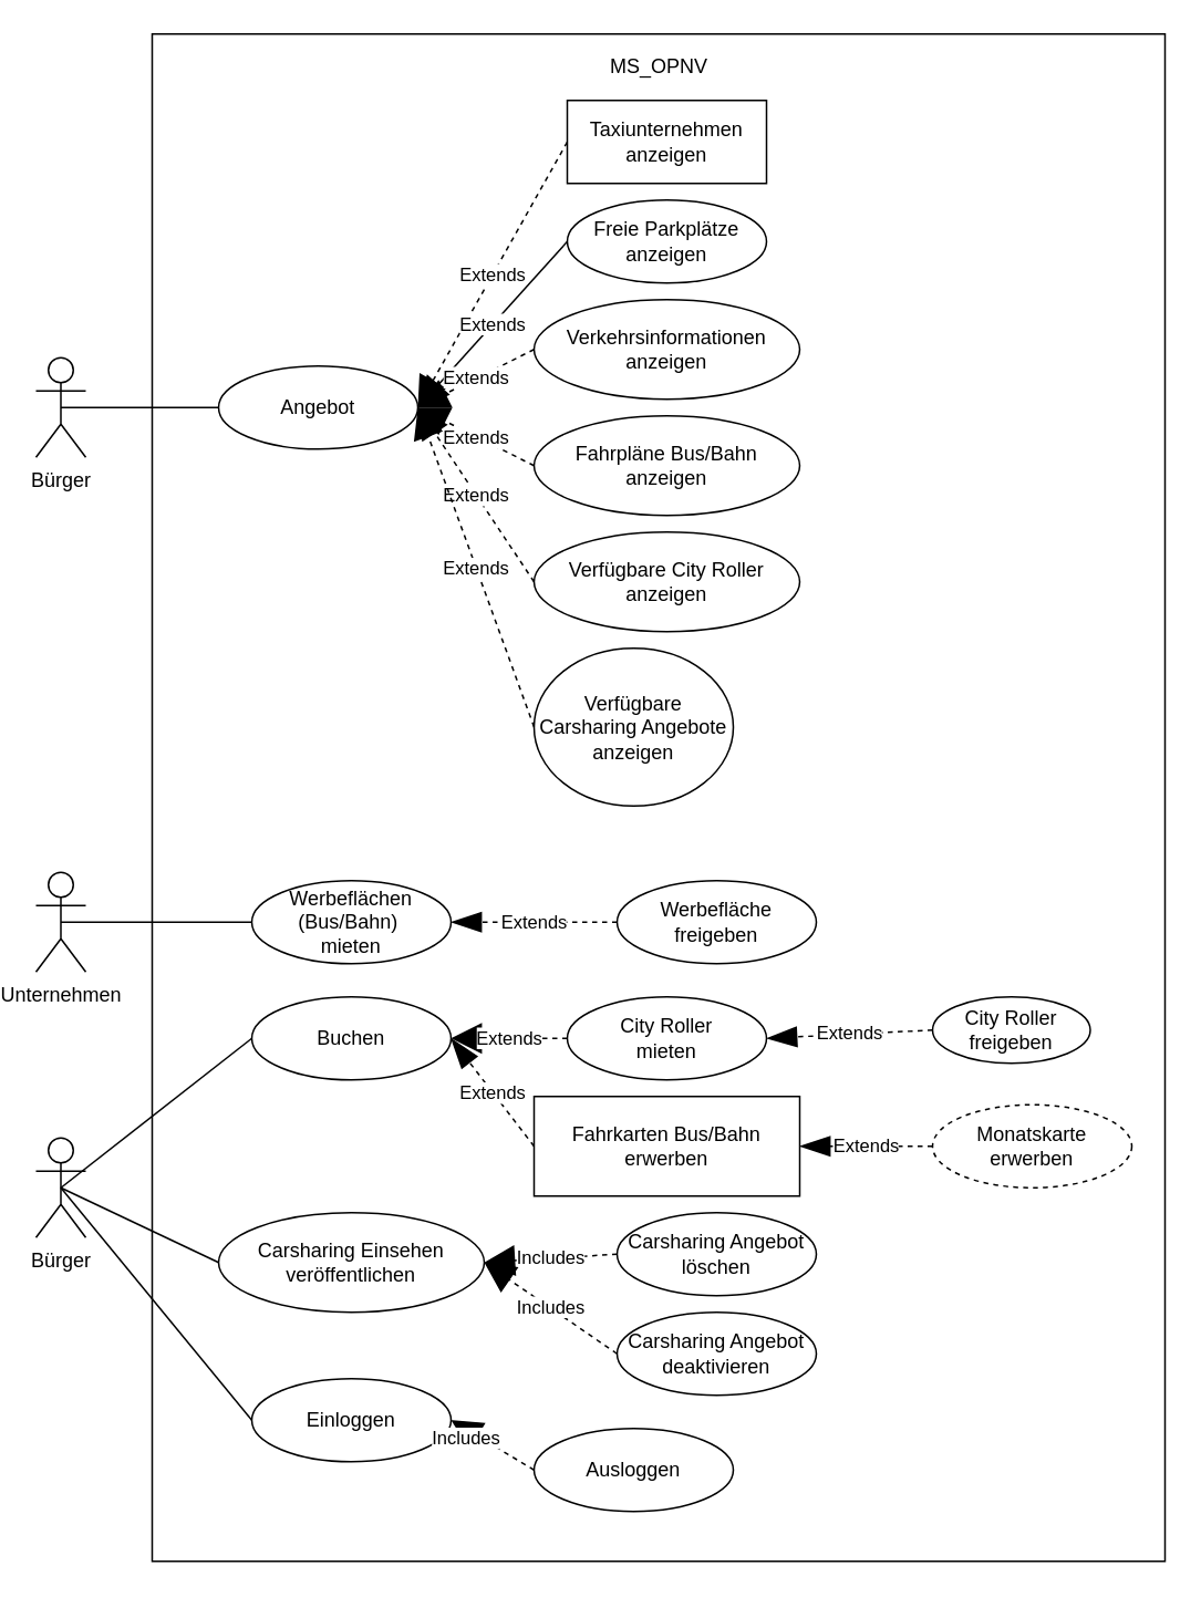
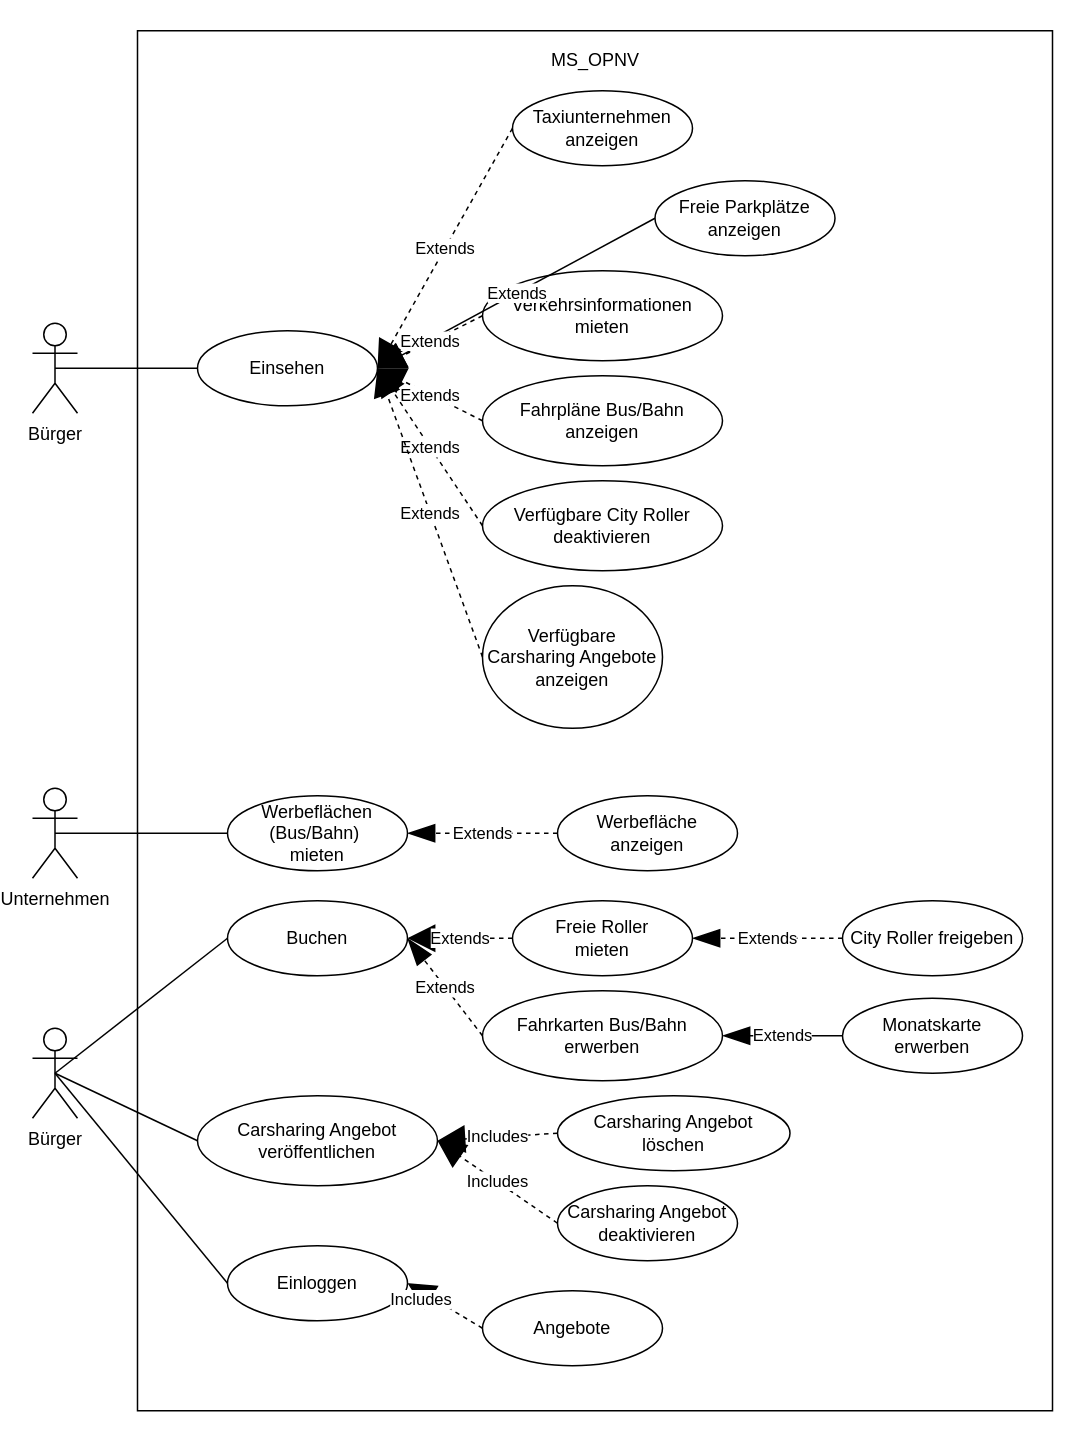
- <mxCell id="5" value="Taxiunternehmen&lt;br&gt;anzeigen" style="whiteSpace=wrap;html=1;rounded=0;" parent="1" vertex="1"><mxGeometry x="340" y="60" width="120" height="50" as="geometry" /></mxCell>
+ <mxCell id="5" value="Taxiunternehmen&lt;br&gt;anzeigen" style="ellipse;whiteSpace=wrap;html=1;" parent="1" vertex="1"><mxGeometry x="340" y="60" width="120" height="50" as="geometry" /></mxCell>
- <mxCell id="6" value="Freie Parkplätze&lt;br&gt;anzeigen" style="ellipse;whiteSpace=wrap;html=1;" parent="1" vertex="1"><mxGeometry x="340" y="120" width="120" height="50" as="geometry" /></mxCell>
+ <mxCell id="6" value="Freie Parkplätze&lt;br&gt;anzeigen" style="ellipse;whiteSpace=wrap;html=1;" parent="1" vertex="1"><mxGeometry x="435" y="120" width="120" height="50" as="geometry" /></mxCell>
- <mxCell id="7" value="Verkehrsinformationen&lt;br&gt;anzeigen" style="ellipse;whiteSpace=wrap;html=1;" parent="1" vertex="1"><mxGeometry x="320" y="180" width="160" height="60" as="geometry" /></mxCell>
+ <mxCell id="7" value="Verkehrsinformationen&lt;br&gt;mieten" style="ellipse;whiteSpace=wrap;html=1;" parent="1" vertex="1"><mxGeometry x="320" y="180" width="160" height="60" as="geometry" /></mxCell>
- <mxCell id="4" value="Angebot" style="ellipse;whiteSpace=wrap;html=1;" parent="1" vertex="1"><mxGeometry x="130" y="220" width="120" height="50" as="geometry" /></mxCell>
+ <mxCell id="4" value="Einsehen" style="ellipse;whiteSpace=wrap;html=1;" parent="1" vertex="1"><mxGeometry x="130" y="220" width="120" height="50" as="geometry" /></mxCell>
- <mxCell id="16" value="Verfügbare City Roller&lt;br&gt;anzeigen" style="ellipse;whiteSpace=wrap;html=1;" parent="1" vertex="1"><mxGeometry x="320" y="320" width="160" height="60" as="geometry" /></mxCell>
+ <mxCell id="16" value="Verfügbare City Roller&lt;br&gt;deaktivieren" style="ellipse;whiteSpace=wrap;html=1;" parent="1" vertex="1"><mxGeometry x="320" y="320" width="160" height="60" as="geometry" /></mxCell>
- <mxCell id="29" value="Werbefläche freigeben" style="ellipse;whiteSpace=wrap;html=1;" parent="1" vertex="1"><mxGeometry x="370" y="530" width="120" height="50" as="geometry" /></mxCell>
+ <mxCell id="29" value="Werbefläche anzeigen" style="ellipse;whiteSpace=wrap;html=1;" parent="1" vertex="1"><mxGeometry x="370" y="530" width="120" height="50" as="geometry" /></mxCell>
- <mxCell id="28" value="City Roller freigeben" style="ellipse;whiteSpace=wrap;html=1;" parent="1" vertex="1"><mxGeometry x="560" y="600" width="95" height="40" as="geometry" /></mxCell>
+ <mxCell id="28" value="City Roller freigeben" style="ellipse;whiteSpace=wrap;html=1;" parent="1" vertex="1"><mxGeometry x="560" y="600" width="120" height="50" as="geometry" /></mxCell>
- <mxCell id="13" value="City Roller&lt;br&gt;mieten" style="ellipse;whiteSpace=wrap;html=1;" parent="1" vertex="1"><mxGeometry x="340" y="600" width="120" height="50" as="geometry" /></mxCell>
+ <mxCell id="13" value="Freie Roller&lt;br&gt;mieten" style="ellipse;whiteSpace=wrap;html=1;" parent="1" vertex="1"><mxGeometry x="340" y="600" width="120" height="50" as="geometry" /></mxCell>
- <mxCell id="14" value="Fahrkarten Bus/Bahn&lt;br&gt;erwerben" style="whiteSpace=wrap;html=1;rounded=0;" parent="1" vertex="1"><mxGeometry x="320" y="660" width="160" height="60" as="geometry" /></mxCell>
+ <mxCell id="14" value="Fahrkarten Bus/Bahn&lt;br&gt;erwerben" style="ellipse;whiteSpace=wrap;html=1;" parent="1" vertex="1"><mxGeometry x="320" y="660" width="160" height="60" as="geometry" /></mxCell>
- <mxCell id="31" value="Extends" style="endArrow=blockThin;endSize=16;endFill=1;html=1;exitX=0;exitY=0.5;exitDx=0;exitDy=0;entryX=1;entryY=0.5;entryDx=0;entryDy=0;startArrow=none;startFill=0;dashed=1;" parent="1" source="30" target="14" edge="1"><mxGeometry width="160" relative="1" as="geometry"><mxPoint x="330" y="700" as="sourcePoint" /><mxPoint x="280" y="635" as="targetPoint" /></mxGeometry></mxCell>
+ <mxCell id="31" value="Extends" style="endArrow=blockThin;endSize=16;endFill=1;html=1;exitX=0;exitY=0.5;exitDx=0;exitDy=0;entryX=1;entryY=0.5;entryDx=0;entryDy=0;startArrow=none;startFill=0;dashed=0;" parent="1" source="30" target="14" edge="1"><mxGeometry width="160" relative="1" as="geometry"><mxPoint x="330" y="700" as="sourcePoint" /><mxPoint x="280" y="635" as="targetPoint" /></mxGeometry></mxCell>
- <mxCell id="30" value="Monatskarte&lt;br&gt;erwerben" style="ellipse;whiteSpace=wrap;html=1;dashed=1;" parent="1" vertex="1"><mxGeometry x="560" y="665" width="120" height="50" as="geometry" /></mxCell>
+ <mxCell id="30" value="Monatskarte&lt;br&gt;erwerben" style="ellipse;whiteSpace=wrap;html=1;" parent="1" vertex="1"><mxGeometry x="560" y="665" width="120" height="50" as="geometry" /></mxCell>
- <mxCell id="18" value="Carsharing Angebot&lt;br&gt;löschen" style="ellipse;whiteSpace=wrap;html=1;" parent="1" vertex="1"><mxGeometry x="370" y="730" width="120" height="50" as="geometry" /></mxCell>
+ <mxCell id="18" value="Carsharing Angebot&lt;br&gt;löschen" style="ellipse;whiteSpace=wrap;html=1;" parent="1" vertex="1"><mxGeometry x="370" y="730" width="155" height="50" as="geometry" /></mxCell>
- <mxCell id="15" value="Carsharing Einsehen&lt;br&gt;veröffentlichen" style="ellipse;whiteSpace=wrap;html=1;" parent="1" vertex="1"><mxGeometry x="130" y="730" width="160" height="60" as="geometry" /></mxCell>
+ <mxCell id="15" value="Carsharing Angebot&lt;br&gt;veröffentlichen" style="ellipse;whiteSpace=wrap;html=1;" parent="1" vertex="1"><mxGeometry x="130" y="730" width="160" height="60" as="geometry" /></mxCell>
- <mxCell id="35" value="Ausloggen" style="ellipse;whiteSpace=wrap;html=1;" parent="1" vertex="1"><mxGeometry x="320" y="860" width="120" height="50" as="geometry" /></mxCell>
+ <mxCell id="35" value="Angebote" style="ellipse;whiteSpace=wrap;html=1;" parent="1" vertex="1"><mxGeometry x="320" y="860" width="120" height="50" as="geometry" /></mxCell>
